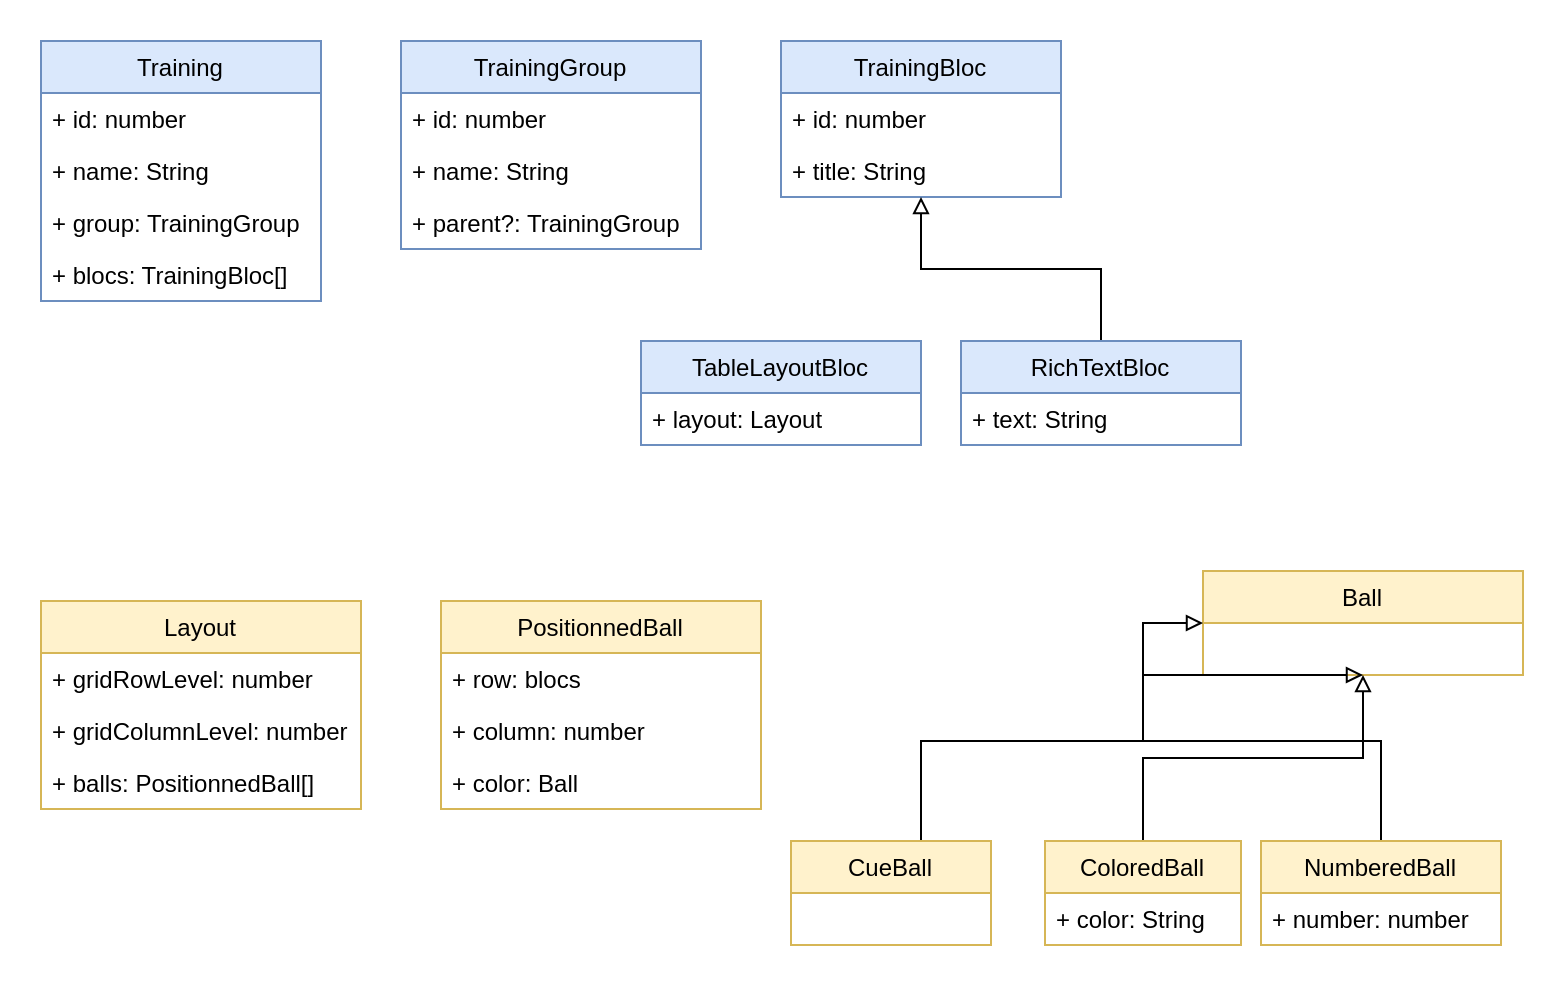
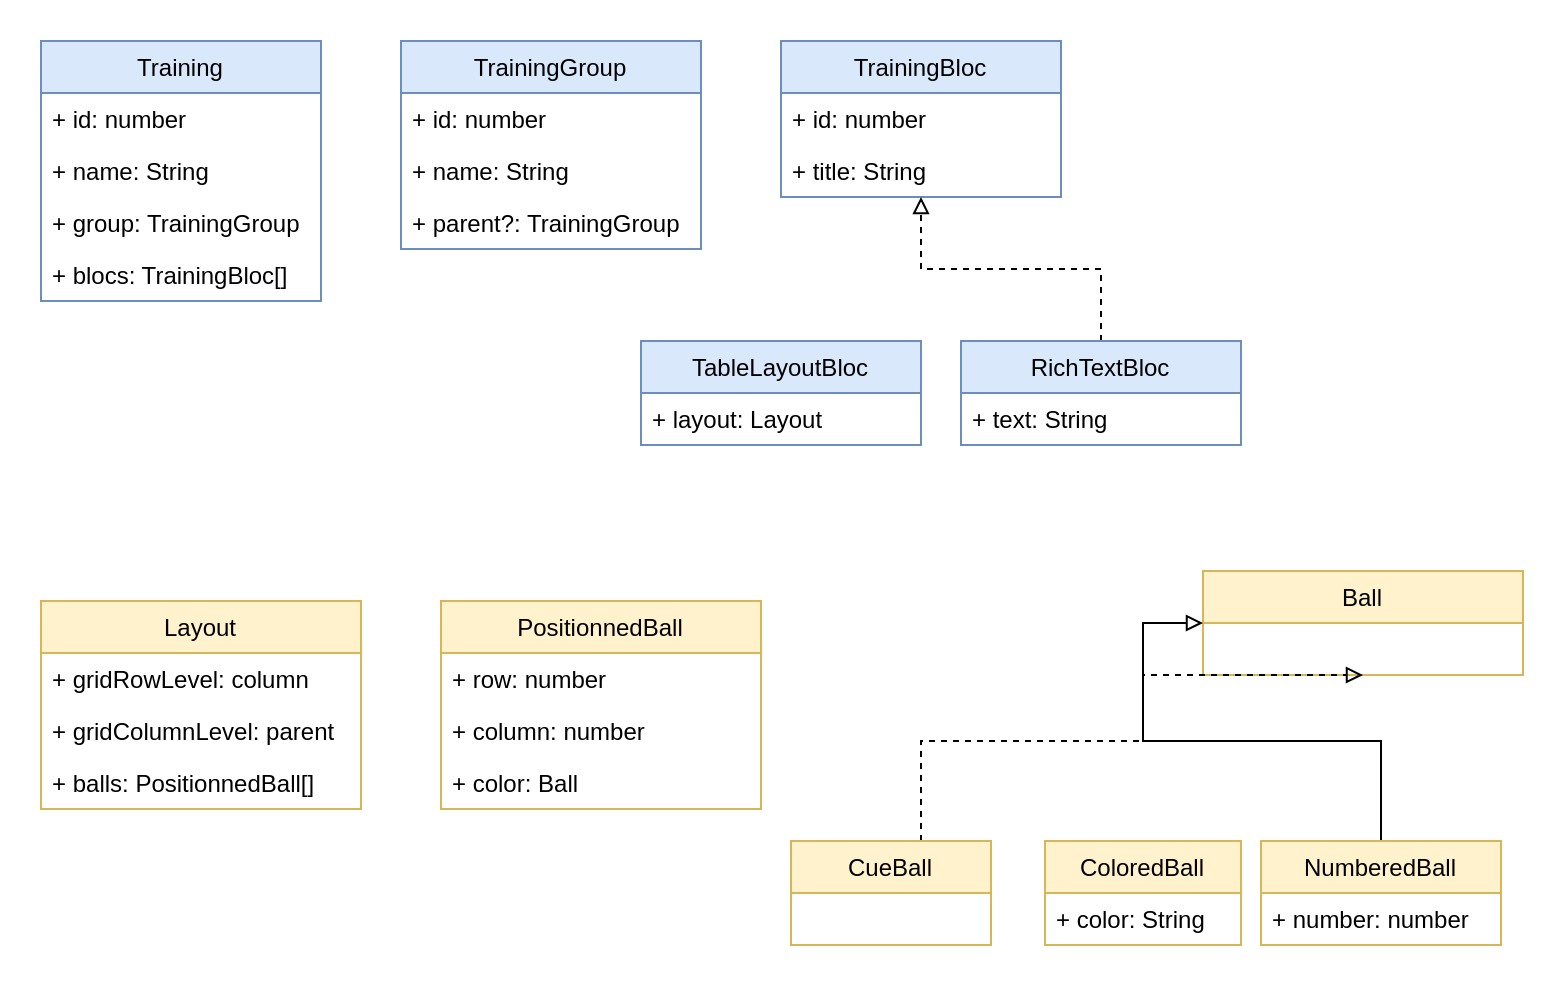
- <mxCell id="12" style="edgeStyle=orthogonalEdgeStyle;rounded=0;orthogonalLoop=1;jettySize=auto;html=1;endArrow=block;endFill=0;" edge="1" parent="1" source="13" target="7"><mxGeometry relative="1" as="geometry" /></mxCell>
+ <mxCell id="12" style="edgeStyle=orthogonalEdgeStyle;rounded=0;orthogonalLoop=1;jettySize=auto;html=1;endArrow=block;endFill=0;dashed=1;" edge="1" parent="1" source="13" target="7"><mxGeometry relative="1" as="geometry" /></mxCell>
- <mxCell id="16" value="+ gridRowLevel: number" style="text;strokeColor=none;fillColor=none;align=left;verticalAlign=top;spacingLeft=4;spacingRight=4;overflow=hidden;rotatable=0;points=[[0,0.5],[1,0.5]];portConstraint=eastwest;" vertex="1" parent="15"><mxGeometry y="26" width="160" height="26" as="geometry" /></mxCell>
+ <mxCell id="16" value="+ gridRowLevel: column" style="text;strokeColor=none;fillColor=none;align=left;verticalAlign=top;spacingLeft=4;spacingRight=4;overflow=hidden;rotatable=0;points=[[0,0.5],[1,0.5]];portConstraint=eastwest;" vertex="1" parent="15"><mxGeometry y="26" width="160" height="26" as="geometry" /></mxCell>
- <mxCell id="20" value="+ row: blocs" style="text;strokeColor=none;fillColor=none;align=left;verticalAlign=top;spacingLeft=4;spacingRight=4;overflow=hidden;rotatable=0;points=[[0,0.5],[1,0.5]];portConstraint=eastwest;" vertex="1" parent="19"><mxGeometry y="26" width="160" height="26" as="geometry" /></mxCell>
+ <mxCell id="20" value="+ row: number" style="text;strokeColor=none;fillColor=none;align=left;verticalAlign=top;spacingLeft=4;spacingRight=4;overflow=hidden;rotatable=0;points=[[0,0.5],[1,0.5]];portConstraint=eastwest;" vertex="1" parent="19"><mxGeometry y="26" width="160" height="26" as="geometry" /></mxCell>
- <mxCell id="17" value="+ gridColumnLevel: number" style="text;strokeColor=none;fillColor=none;align=left;verticalAlign=top;spacingLeft=4;spacingRight=4;overflow=hidden;rotatable=0;points=[[0,0.5],[1,0.5]];portConstraint=eastwest;" vertex="1" parent="15"><mxGeometry y="52" width="160" height="26" as="geometry" /></mxCell>
+ <mxCell id="17" value="+ gridColumnLevel: parent" style="text;strokeColor=none;fillColor=none;align=left;verticalAlign=top;spacingLeft=4;spacingRight=4;overflow=hidden;rotatable=0;points=[[0,0.5],[1,0.5]];portConstraint=eastwest;" vertex="1" parent="15"><mxGeometry y="52" width="160" height="26" as="geometry" /></mxCell>
- <mxCell id="24" style="edgeStyle=orthogonalEdgeStyle;rounded=0;orthogonalLoop=1;jettySize=auto;html=1;endArrow=block;endFill=0;entryX=0.5;entryY=1;entryDx=0;entryDy=0;" edge="1" parent="1" source="25" target="23"><mxGeometry relative="1" as="geometry"><Array as="points"><mxPoint x="460" y="370" /><mxPoint x="571" y="370" /></Array></mxGeometry></mxCell>
+ <mxCell id="24" style="edgeStyle=orthogonalEdgeStyle;rounded=0;orthogonalLoop=1;jettySize=auto;html=1;endArrow=block;endFill=0;entryX=0.5;entryY=1;entryDx=0;entryDy=0;dashed=1;" edge="1" parent="1" source="25" target="23"><mxGeometry relative="1" as="geometry"><Array as="points"><mxPoint x="460" y="370" /><mxPoint x="571" y="370" /></Array></mxGeometry></mxCell>
- <mxCell id="26" style="edgeStyle=orthogonalEdgeStyle;rounded=0;orthogonalLoop=1;jettySize=auto;html=1;endArrow=block;endFill=0;" edge="1" parent="1" source="27" target="23"><mxGeometry relative="1" as="geometry" /></mxCell>
